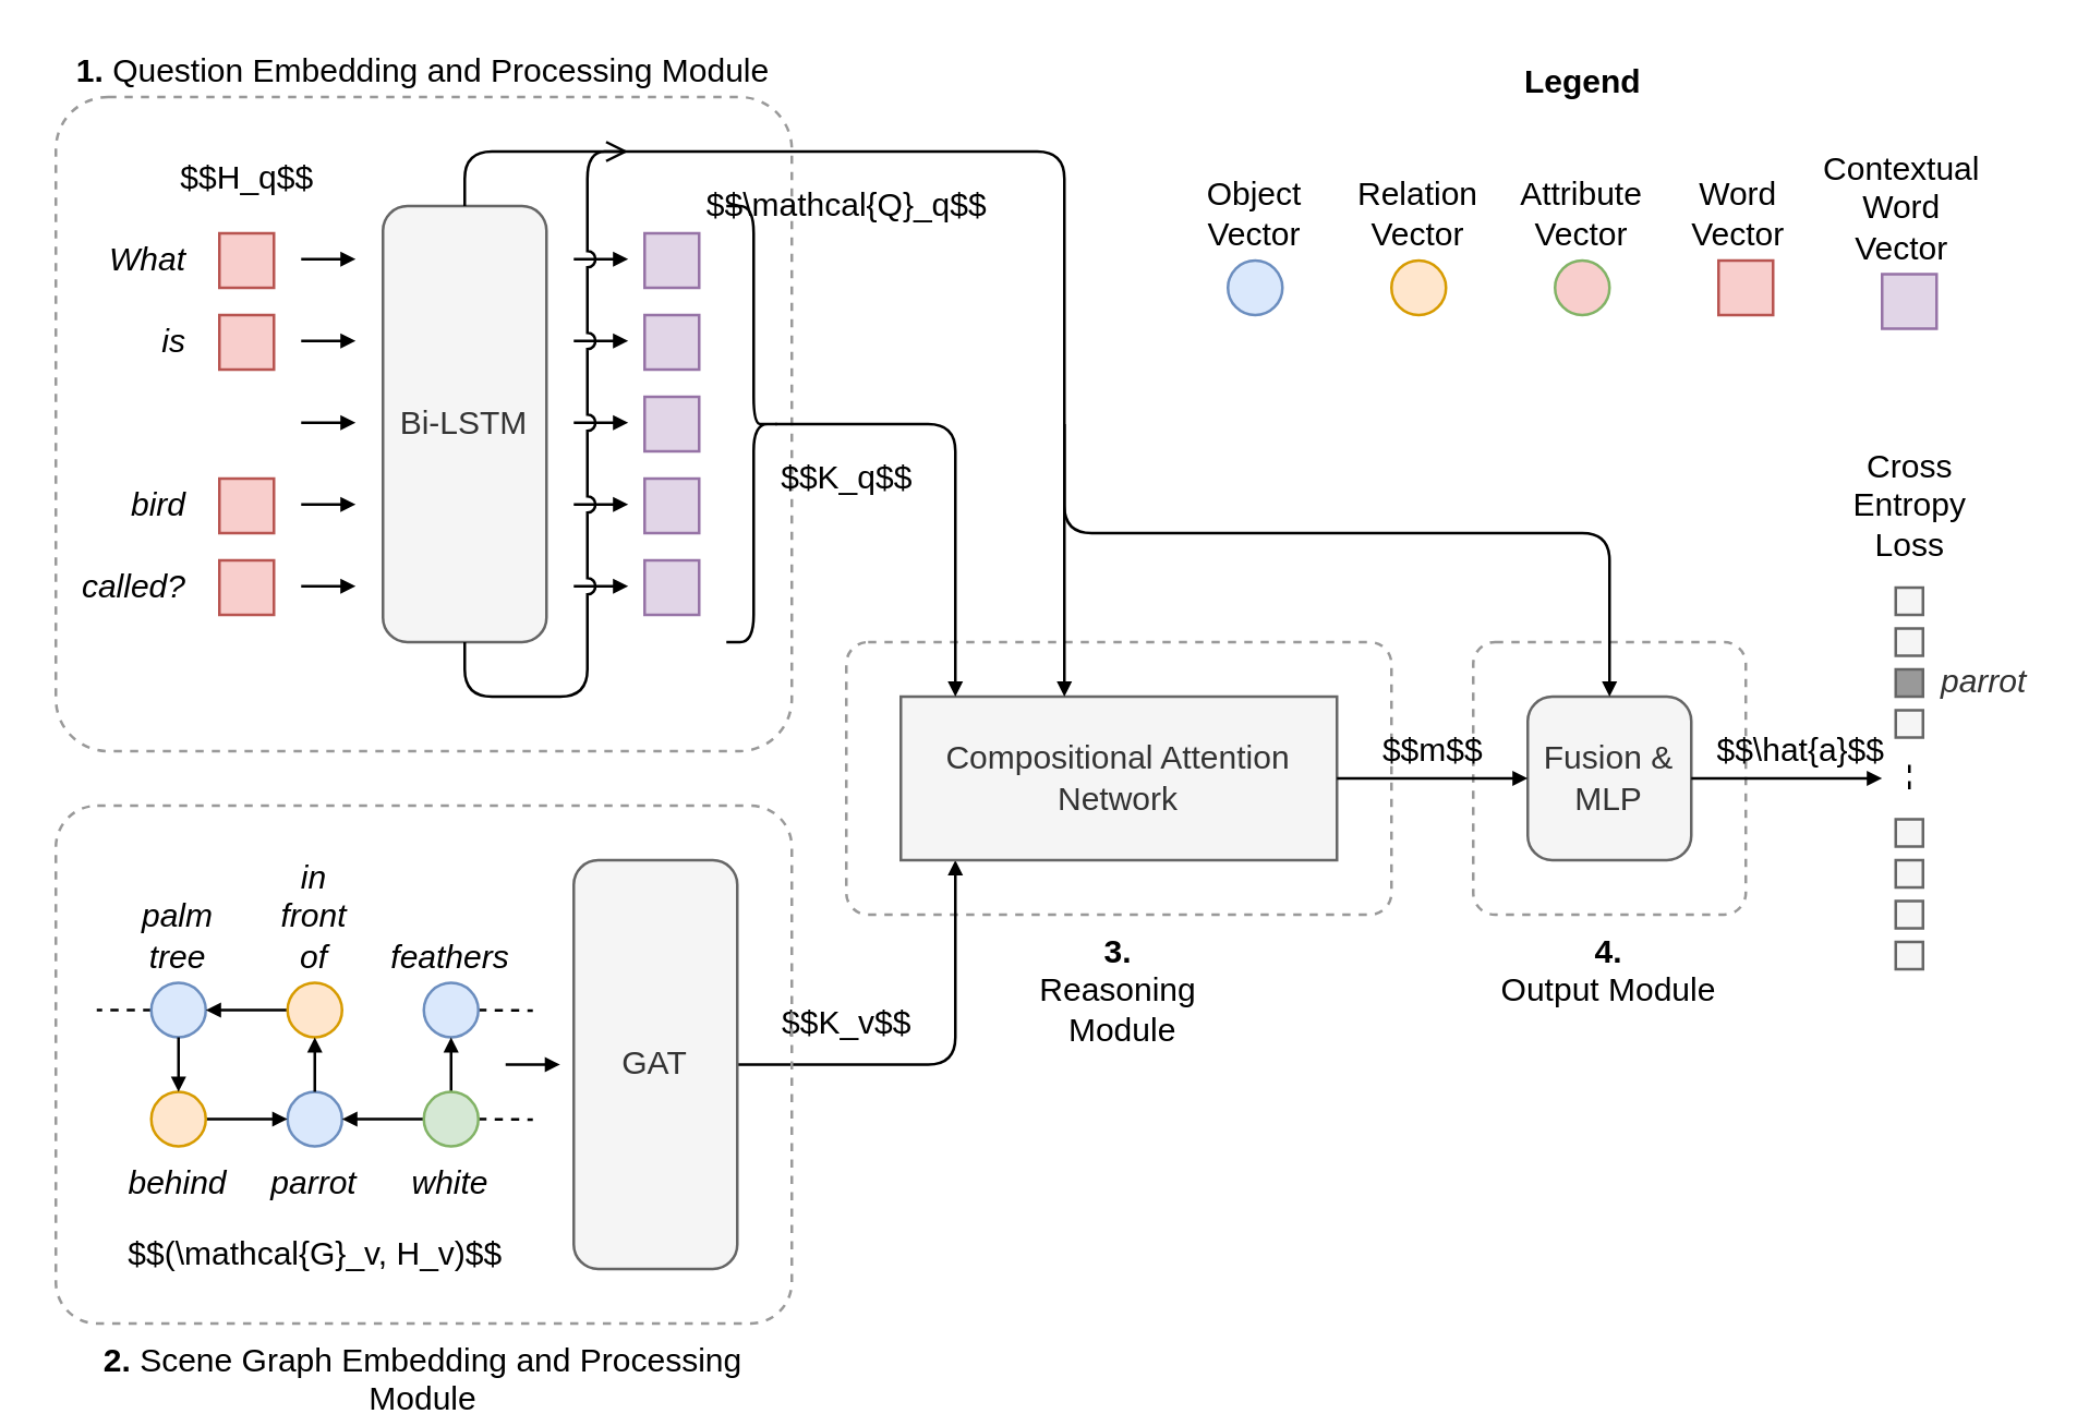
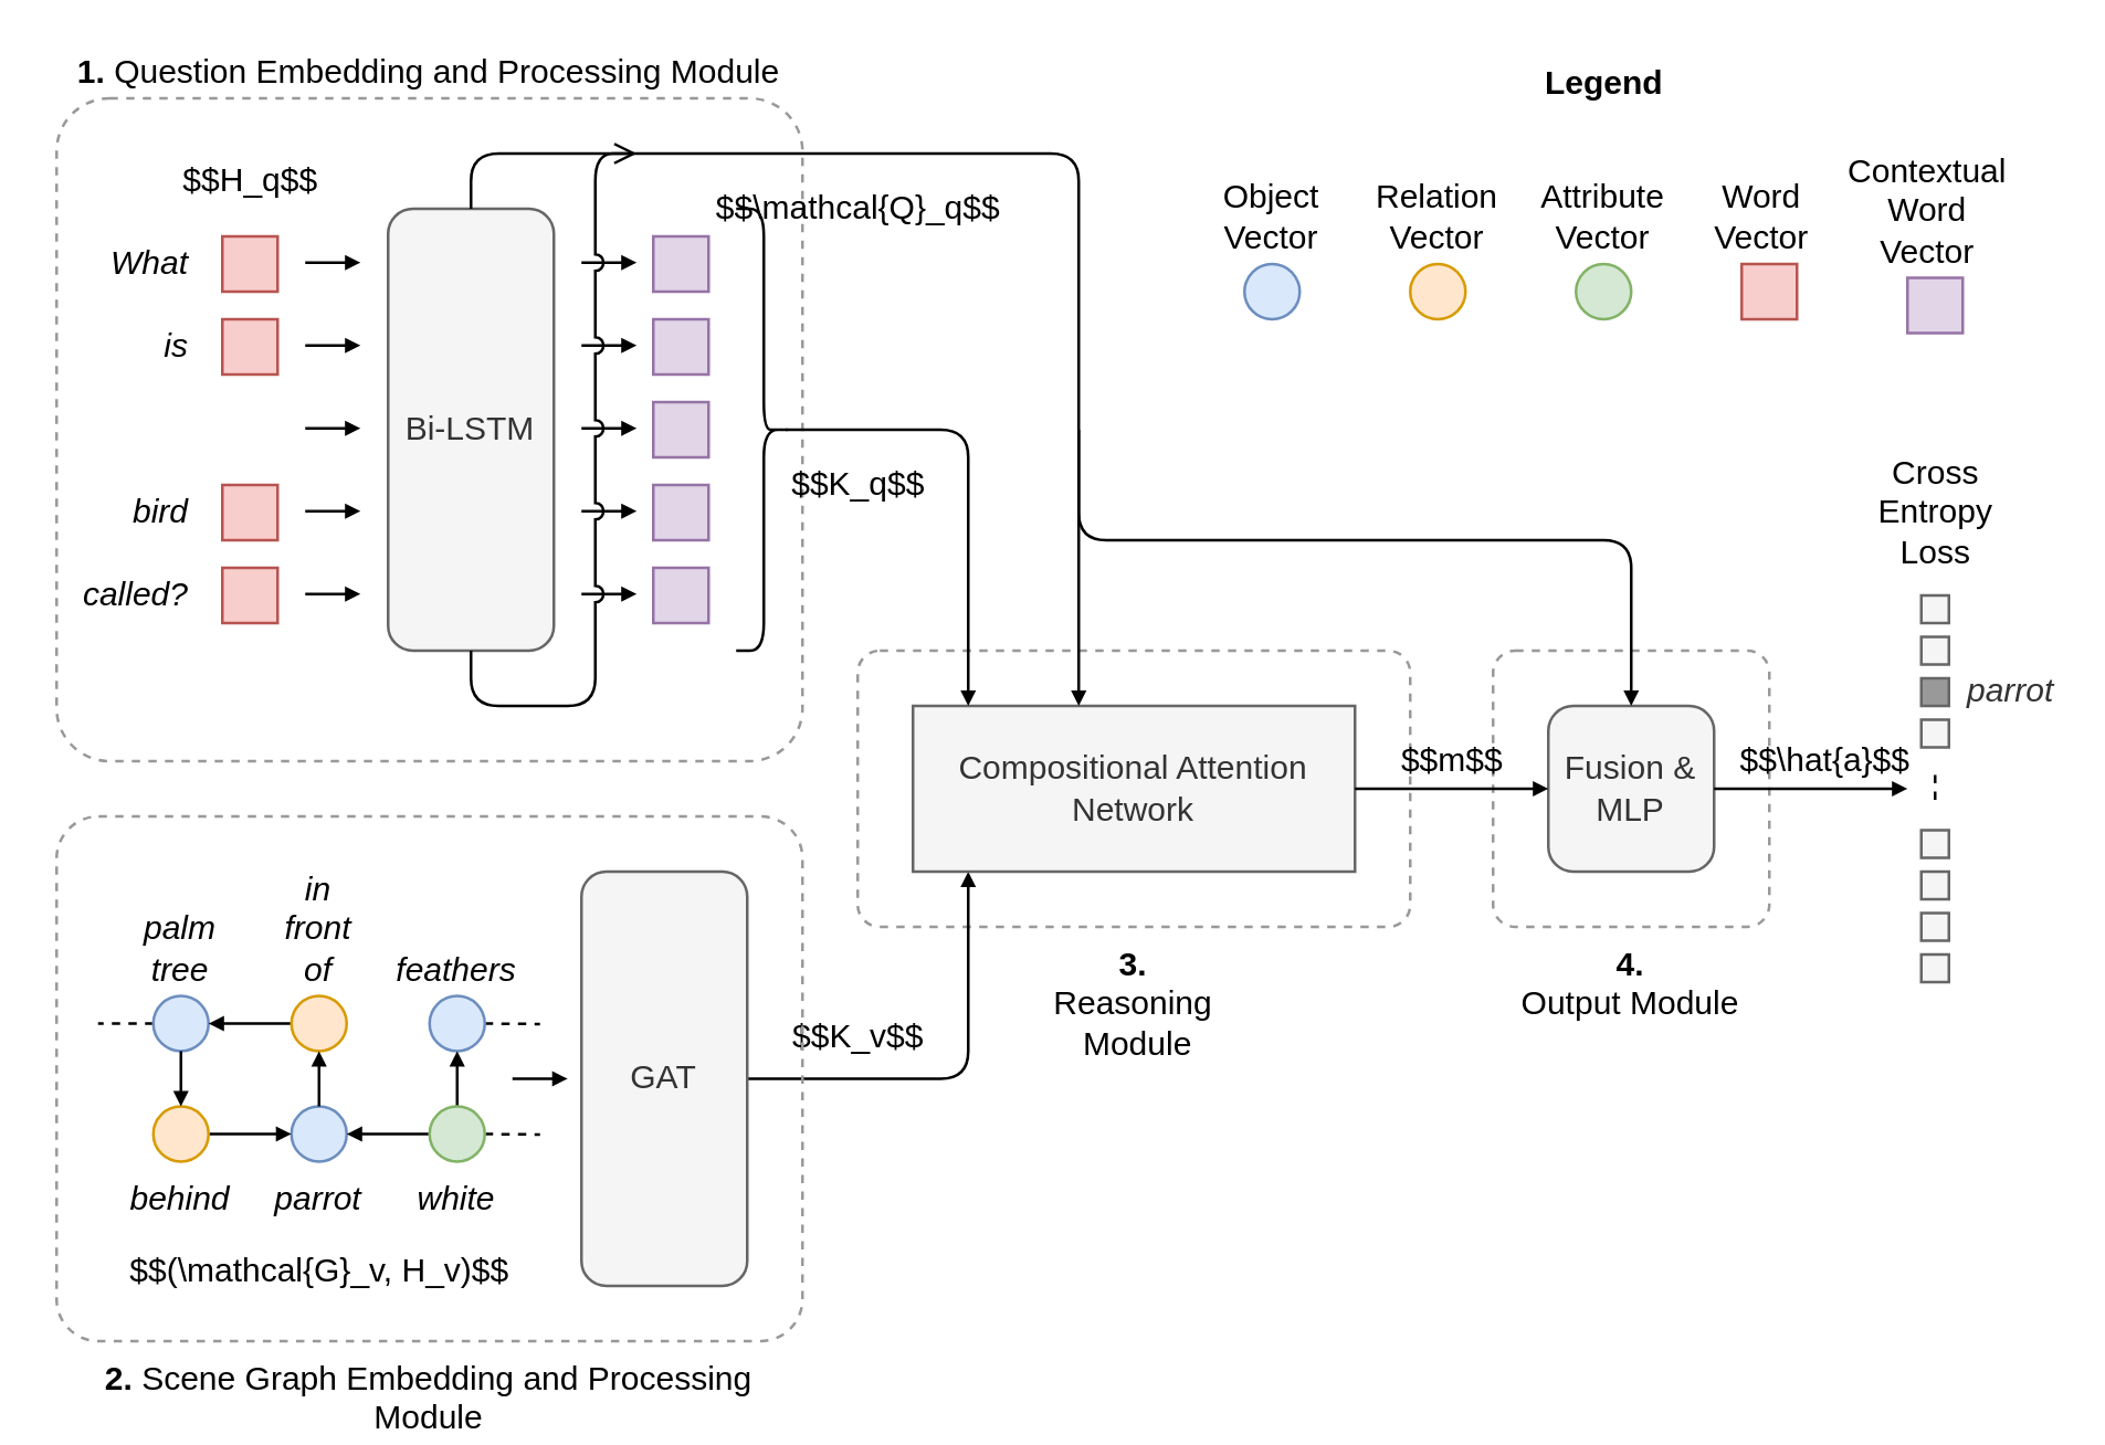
- <mxCell id="79" value="Attribute&lt;br&gt;Vector" style="ellipse;whiteSpace=wrap;html=1;fillColor=#f8cecc;strokeColor=#82b366;labelPosition=center;verticalLabelPosition=top;align=center;verticalAlign=bottom;spacingRight=5;fontStyle=0;spacingLeft=5;" parent="75" vertex="1"><mxGeometry x="140" y="75" width="20" height="20" as="geometry" /></mxCell>
+ <mxCell id="79" value="Attribute&lt;br&gt;Vector" style="ellipse;whiteSpace=wrap;html=1;fillColor=#d5e8d4;strokeColor=#82b366;labelPosition=center;verticalLabelPosition=top;align=center;verticalAlign=bottom;spacingRight=5;fontStyle=0;spacingLeft=5;" parent="75" vertex="1"><mxGeometry x="140" y="75" width="20" height="20" as="geometry" /></mxCell>
